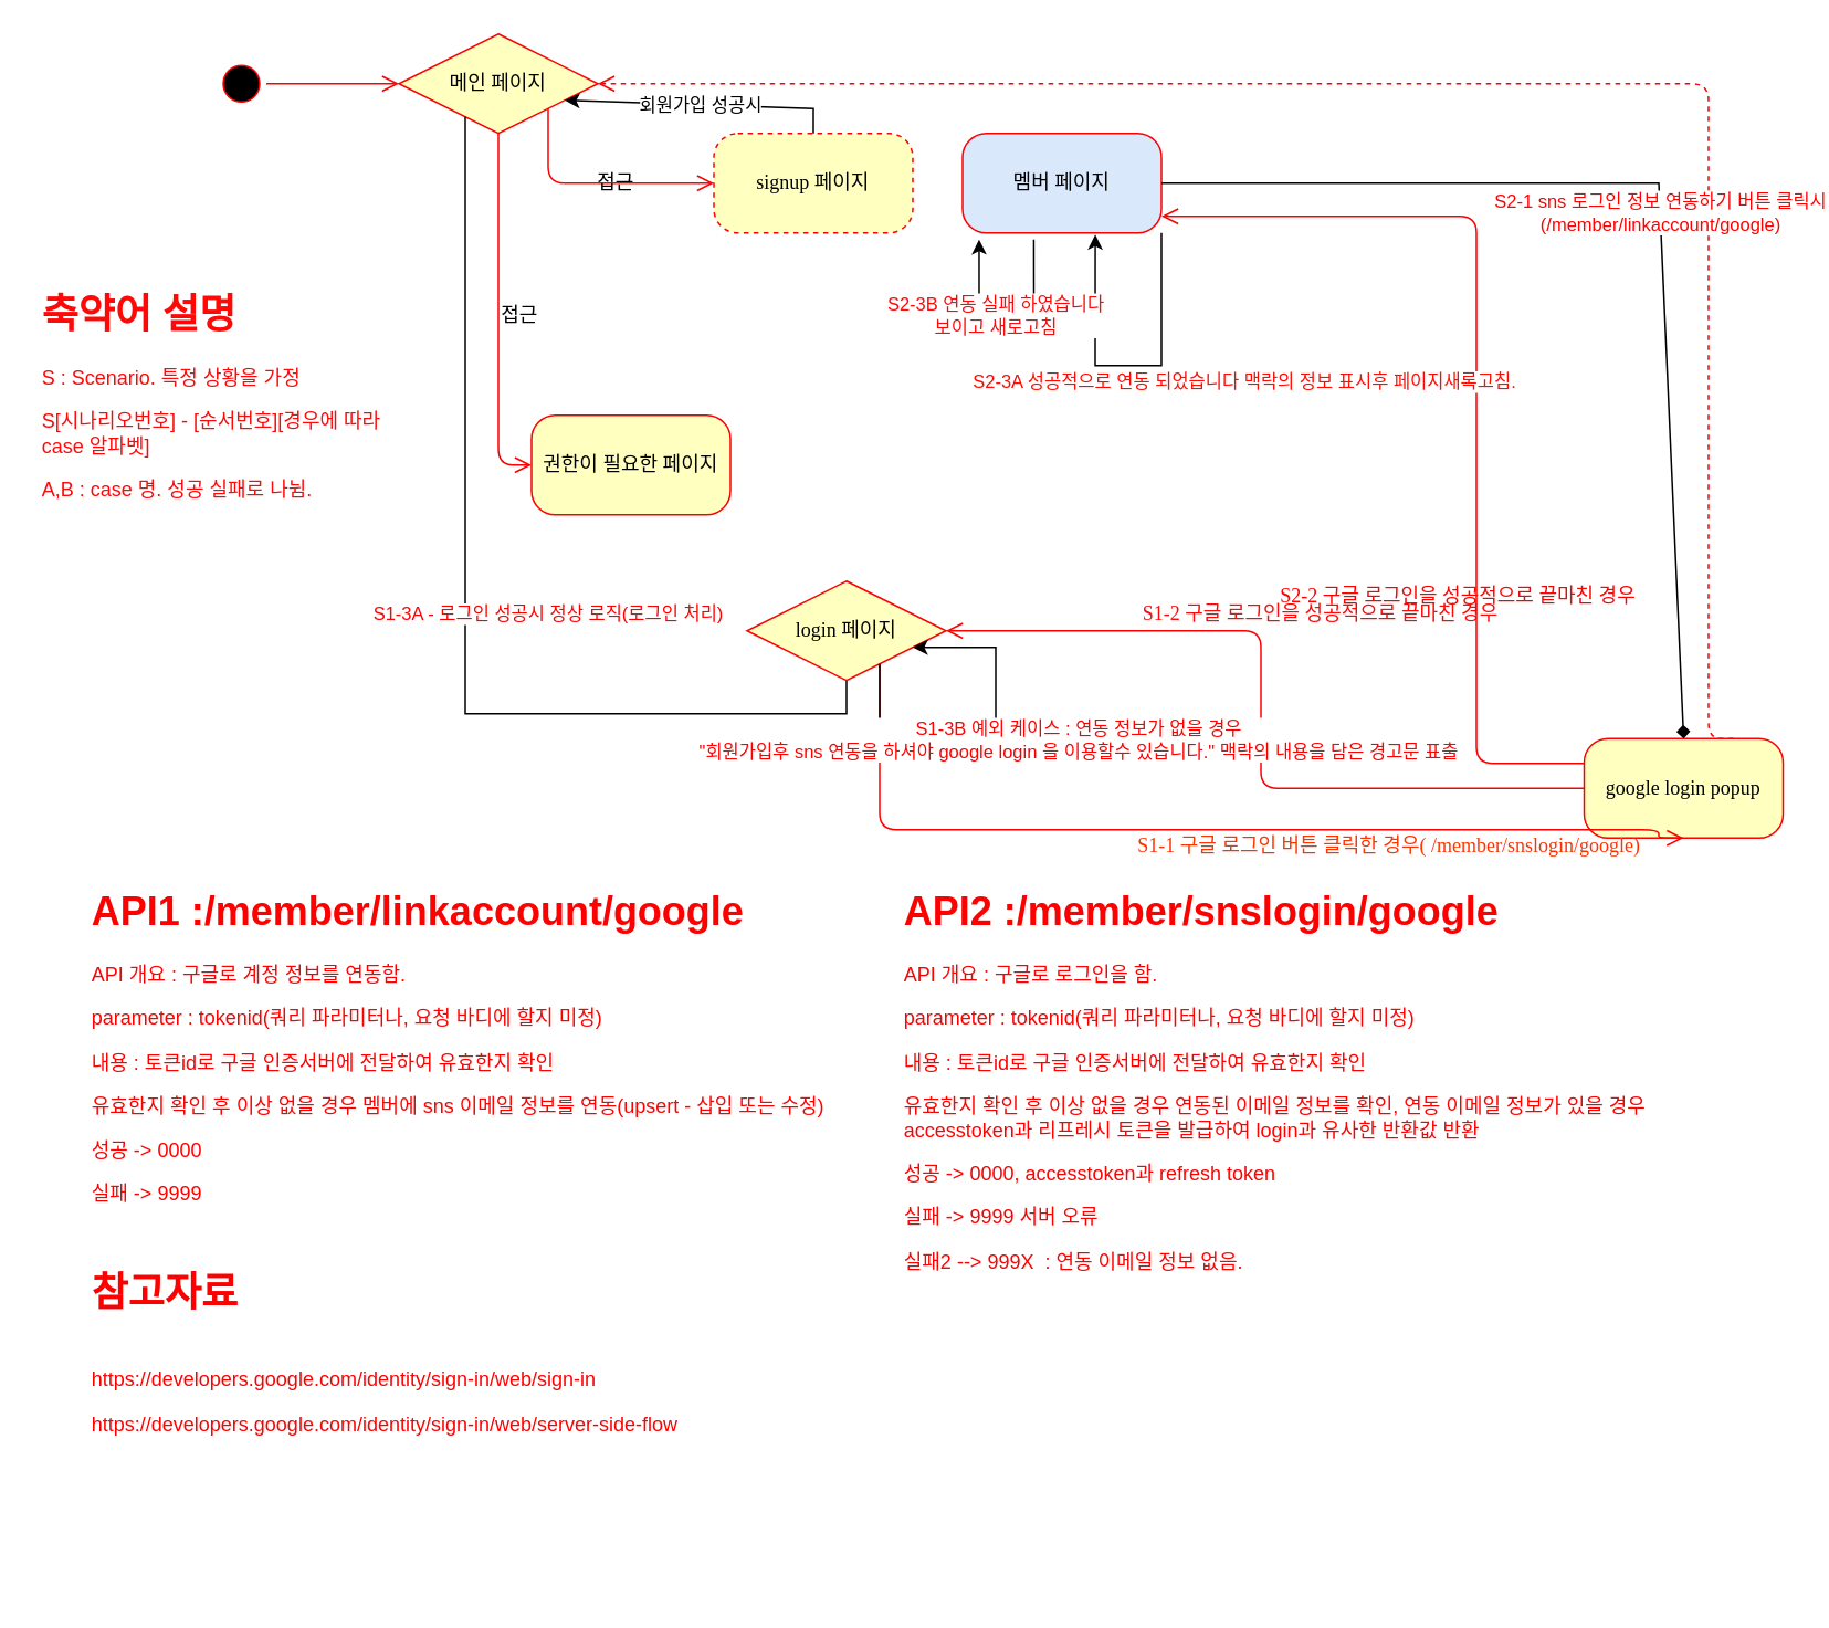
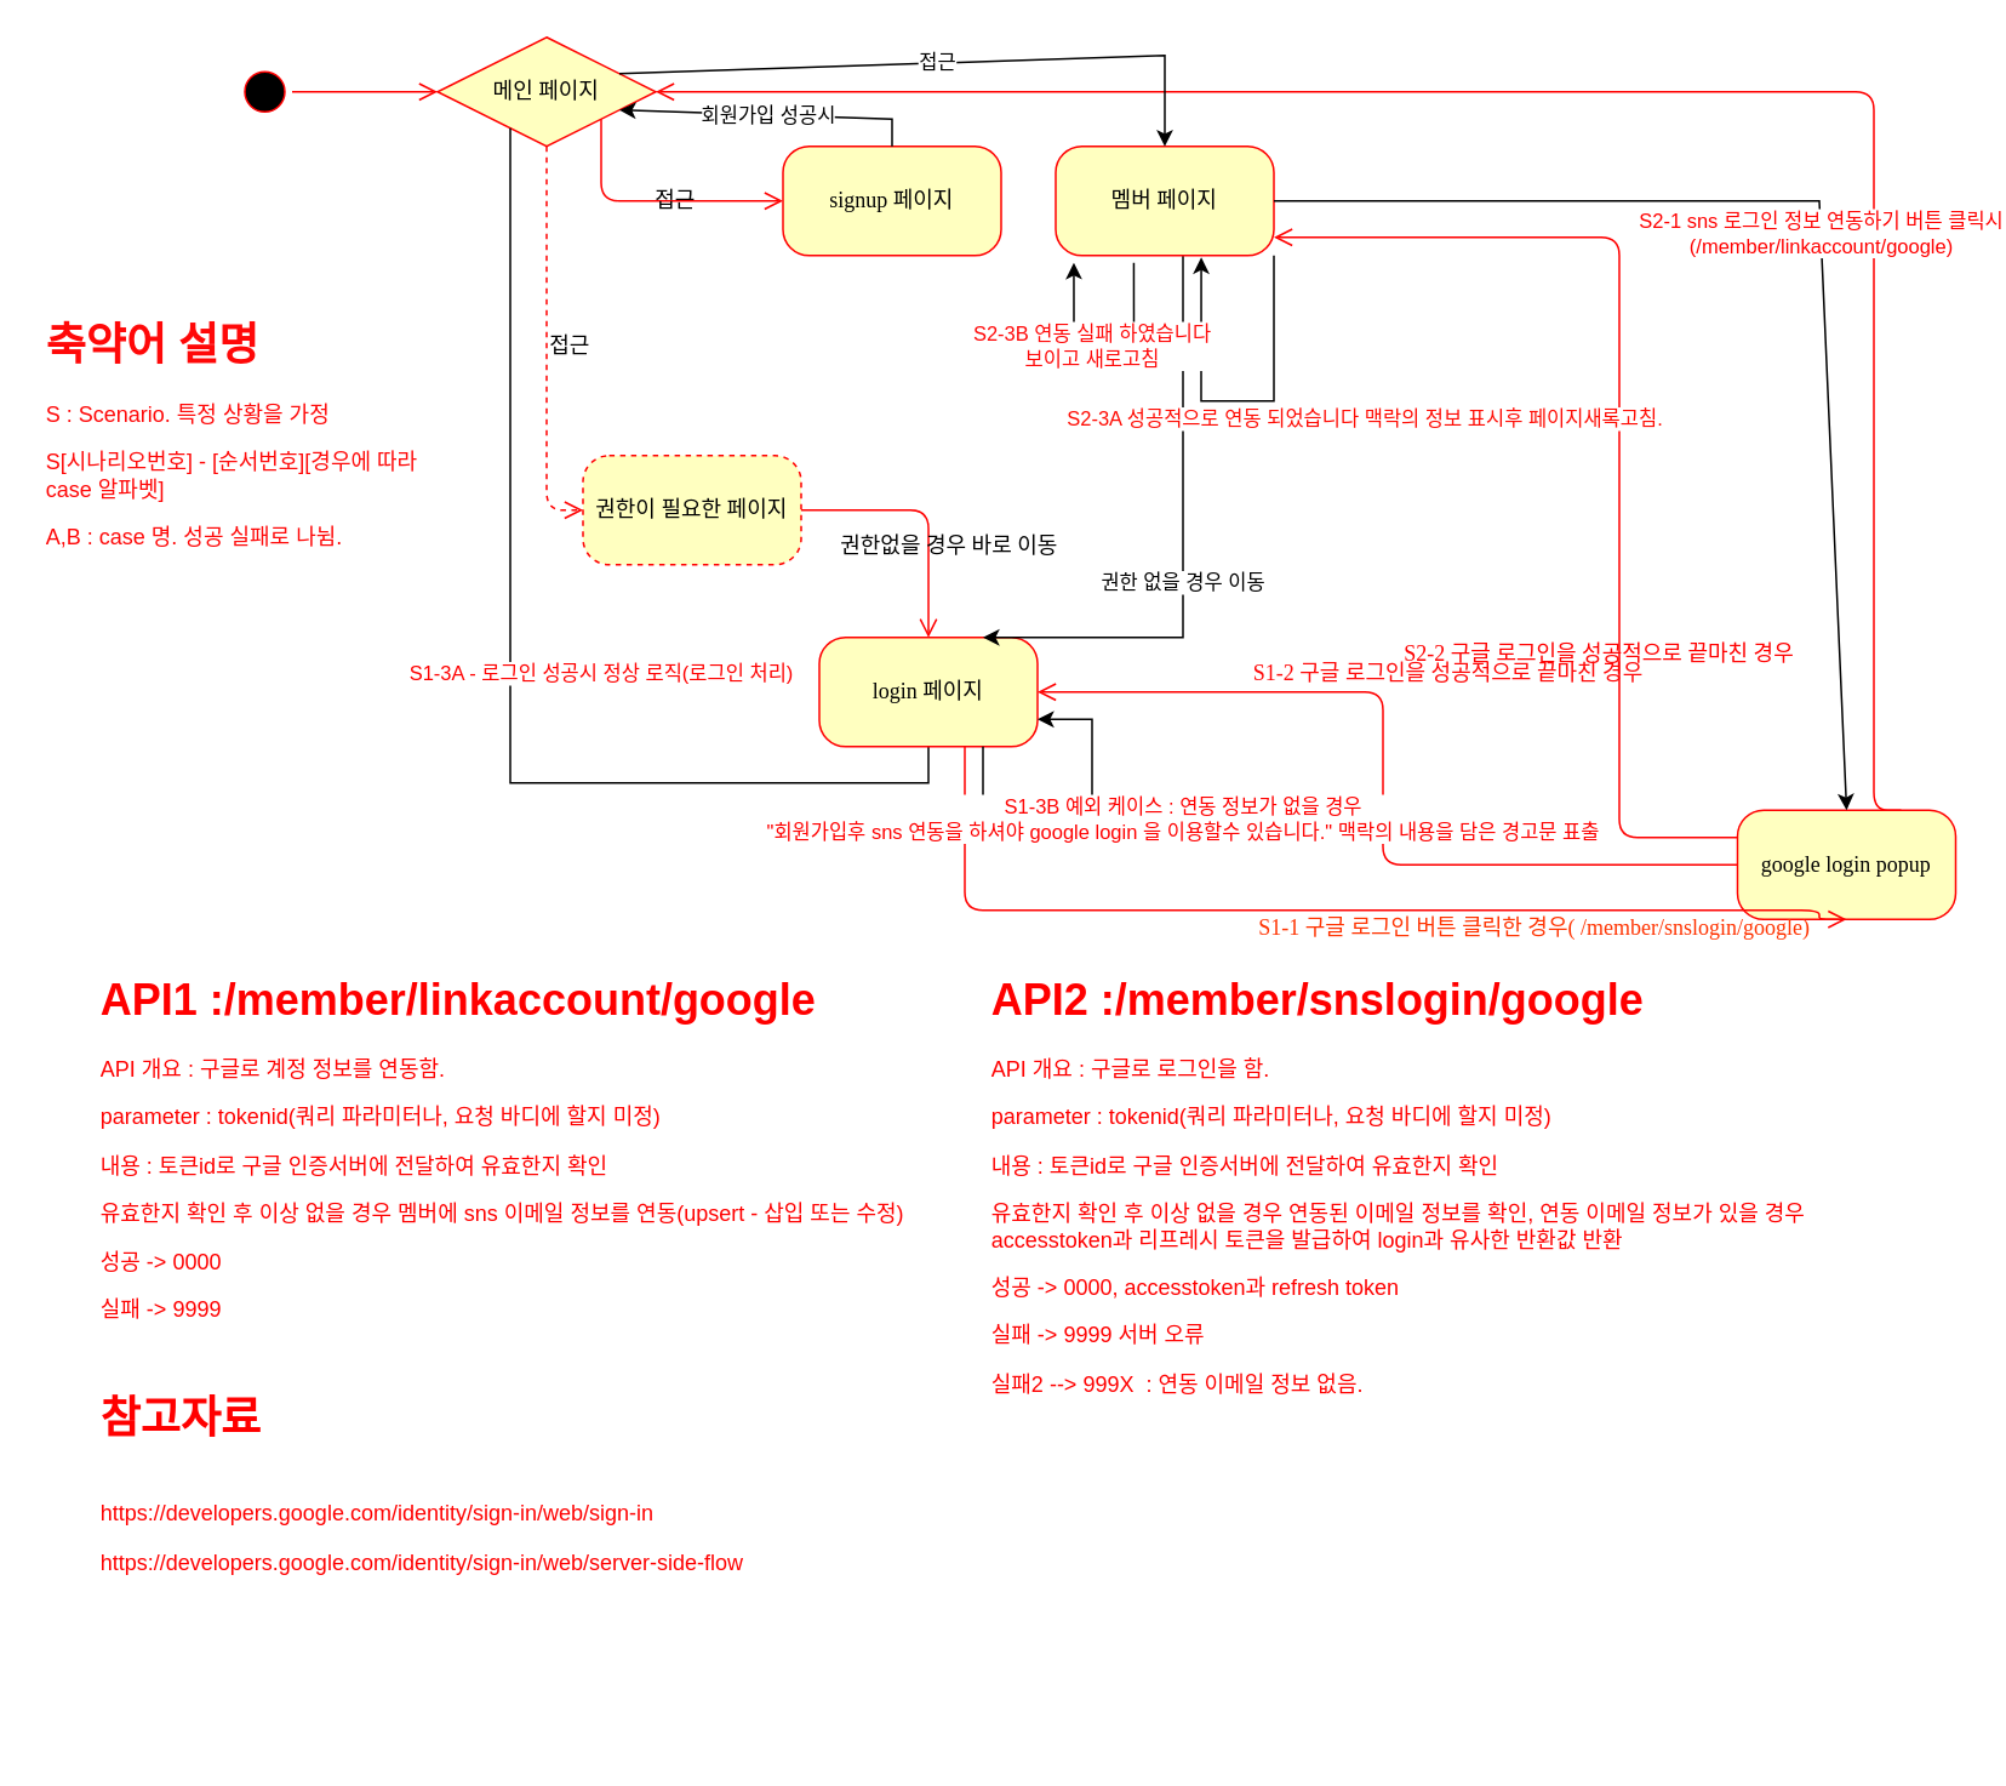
+ <mxCell id="20" value="접근" style="endArrow=classic;html=1;rounded=0;exitX=1;exitY=0.25;exitDx=0;exitDy=0;entryX=0.5;entryY=0;entryDx=0;entryDy=0;" edge="1" parent="1" source="4" target="19"><mxGeometry width="50" height="50" relative="1" as="geometry"><mxPoint x="520" y="310" as="sourcePoint" /><mxPoint x="570" y="260" as="targetPoint" /><Array as="points"><mxPoint x="640" y="30" /></Array></mxGeometry></mxCell>
- <mxCell id="6" style="edgeStyle=orthogonalEdgeStyle;html=1;exitX=0.75;exitY=0;entryX=1;entryY=0.5;labelBackgroundColor=none;endArrow=open;endSize=8;strokeColor=#ff0000;fontFamily=Verdana;fontSize=12;align=left;dashed=1;" parent="1" source="8" target="4" edge="1"><mxGeometry relative="1" as="geometry"><Array as="points"><mxPoint x="1030" y="50" /></Array></mxGeometry></mxCell>
+ <mxCell id="6" style="edgeStyle=orthogonalEdgeStyle;html=1;exitX=0.75;exitY=0;entryX=1;entryY=0.5;labelBackgroundColor=none;endArrow=open;endSize=8;strokeColor=#ff0000;fontFamily=Verdana;fontSize=12;align=left;" parent="1" source="8" target="4" edge="1"><mxGeometry relative="1" as="geometry"><Array as="points"><mxPoint x="1030" y="50" /></Array></mxGeometry></mxCell>
- <mxCell id="5" value="signup 페이지" style="rounded=1;whiteSpace=wrap;html=1;arcSize=24;fillColor=#ffffc0;strokeColor=#ff0000;shadow=0;comic=0;labelBackgroundColor=none;fontFamily=Verdana;fontSize=12;fontColor=#000000;align=center;dashed=1;" parent="1" vertex="1"><mxGeometry x="430" y="80" width="120" height="60" as="geometry" /></mxCell>
+ <mxCell id="5" value="signup 페이지" style="rounded=1;whiteSpace=wrap;html=1;arcSize=24;fillColor=#ffffc0;strokeColor=#ff0000;shadow=0;comic=0;labelBackgroundColor=none;fontFamily=Verdana;fontSize=12;fontColor=#000000;align=center;" parent="1" vertex="1"><mxGeometry x="430" y="80" width="120" height="60" as="geometry" /></mxCell>
- <mxCell id="19" value="멤버 페이지" style="rounded=1;whiteSpace=wrap;html=1;arcSize=24;fillColor=#dae8fc;strokeColor=#ff0000;shadow=0;comic=0;labelBackgroundColor=none;fontFamily=Verdana;fontSize=12;fontColor=#000000;align=center;" vertex="1" parent="1"><mxGeometry x="580" y="80" width="120" height="60" as="geometry" /></mxCell>
+ <mxCell id="19" value="멤버 페이지" style="rounded=1;whiteSpace=wrap;html=1;arcSize=24;fillColor=#ffffc0;strokeColor=#ff0000;shadow=0;comic=0;labelBackgroundColor=none;fontFamily=Verdana;fontSize=12;fontColor=#000000;align=center;" vertex="1" parent="1"><mxGeometry x="580" y="80" width="120" height="60" as="geometry" /></mxCell>
- <mxCell id="13" value="접근" style="edgeStyle=orthogonalEdgeStyle;html=1;labelBackgroundColor=none;endArrow=open;endSize=8;strokeColor=#ff0000;fontFamily=Verdana;fontSize=12;align=left;exitX=0.5;exitY=1;exitDx=0;exitDy=0;" parent="1" source="4" target="3" edge="1"><mxGeometry relative="1" as="geometry"><mxPoint x="300" y="90" as="sourcePoint" /><Array as="points"><mxPoint x="300" y="280" /></Array></mxGeometry></mxCell>
+ <mxCell id="13" value="접근" style="edgeStyle=orthogonalEdgeStyle;html=1;labelBackgroundColor=none;endArrow=open;endSize=8;strokeColor=#ff0000;fontFamily=Verdana;fontSize=12;align=left;exitX=0.5;exitY=1;exitDx=0;exitDy=0;dashed=1;" parent="1" source="4" target="3" edge="1"><mxGeometry relative="1" as="geometry"><mxPoint x="300" y="90" as="sourcePoint" /><Array as="points"><mxPoint x="300" y="280" /></Array></mxGeometry></mxCell>
- <mxCell id="3" value="권한이 필요한 페이지" style="rounded=1;whiteSpace=wrap;html=1;arcSize=24;fillColor=#ffffc0;strokeColor=#ff0000;shadow=0;comic=0;labelBackgroundColor=none;fontFamily=Verdana;fontSize=12;fontColor=#000000;align=center;" parent="1" vertex="1"><mxGeometry x="320" y="250" width="120" height="60" as="geometry" /></mxCell>
+ <mxCell id="3" value="권한이 필요한 페이지" style="rounded=1;whiteSpace=wrap;html=1;arcSize=24;fillColor=#ffffc0;strokeColor=#ff0000;shadow=0;comic=0;labelBackgroundColor=none;fontFamily=Verdana;fontSize=12;fontColor=#000000;align=center;dashed=1;" parent="1" vertex="1"><mxGeometry x="320" y="250" width="120" height="60" as="geometry" /></mxCell>
+ <mxCell id="14" value="권한없을 경우 바로 이동" style="edgeStyle=orthogonalEdgeStyle;html=1;exitX=1;exitY=0.5;entryX=0.5;entryY=0;labelBackgroundColor=none;endArrow=open;endSize=8;strokeColor=#ff0000;fontFamily=Verdana;fontSize=12;align=left;entryDx=0;entryDy=0;" parent="1" source="3" target="10" edge="1"><mxGeometry x="-0.714" y="-20" relative="1" as="geometry"><Array as="points"><mxPoint x="510" y="280" /></Array><mxPoint as="offset" /></mxGeometry></mxCell>
+ <mxCell id="18" value="권한 없을 경우 이동" style="edgeStyle=orthogonalEdgeStyle;rounded=0;orthogonalLoop=1;jettySize=auto;html=1;entryX=0.75;entryY=0;entryDx=0;entryDy=0;" edge="1" parent="1" source="19" target="10"><mxGeometry x="0.125" relative="1" as="geometry"><Array as="points"><mxPoint x="650" y="350" /></Array><mxPoint as="offset" /></mxGeometry></mxCell>
- <mxCell id="10" value="login 페이지" style="rhombus;whiteSpace=wrap;html=1;arcSize=24;fillColor=#ffffc0;strokeColor=#ff0000;shadow=0;comic=0;labelBackgroundColor=none;fontFamily=Verdana;fontSize=12;fontColor=#000000;align=center;" parent="1" vertex="1"><mxGeometry x="450" y="350" width="120" height="60" as="geometry" /></mxCell>
+ <mxCell id="10" value="login 페이지" style="rounded=1;whiteSpace=wrap;html=1;arcSize=24;fillColor=#ffffc0;strokeColor=#ff0000;shadow=0;comic=0;labelBackgroundColor=none;fontFamily=Verdana;fontSize=12;fontColor=#000000;align=center;" parent="1" vertex="1"><mxGeometry x="450" y="350" width="120" height="60" as="geometry" /></mxCell>
- <mxCell id="21" value="&lt;font color=&quot;#ff0000&quot;&gt;S2-1 sns 로그인 정보 연동하기 버튼 클릭시&lt;br&gt;(/member/linkaccount/google)&lt;br&gt;&lt;/font&gt;" style="endArrow=diamond;html=1;rounded=0;exitX=1;exitY=0.5;exitDx=0;exitDy=0;entryX=0.5;entryY=0;entryDx=0;entryDy=0;" edge="1" parent="1" source="19" target="8"><mxGeometry width="50" height="50" relative="1" as="geometry"><mxPoint x="520" y="310" as="sourcePoint" /><mxPoint x="570" y="260" as="targetPoint" /><Array as="points"><mxPoint x="1000" y="110" /></Array></mxGeometry></mxCell>
+ <mxCell id="21" value="&lt;font color=&quot;#ff0000&quot;&gt;S2-1 sns 로그인 정보 연동하기 버튼 클릭시&lt;br&gt;(/member/linkaccount/google)&lt;br&gt;&lt;/font&gt;" style="endArrow=classic;html=1;rounded=0;exitX=1;exitY=0.5;exitDx=0;exitDy=0;entryX=0.5;entryY=0;entryDx=0;entryDy=0;" edge="1" parent="1" source="19" target="8"><mxGeometry width="50" height="50" relative="1" as="geometry"><mxPoint x="520" y="310" as="sourcePoint" /><mxPoint x="570" y="260" as="targetPoint" /><Array as="points"><mxPoint x="1000" y="110" /></Array></mxGeometry></mxCell>
